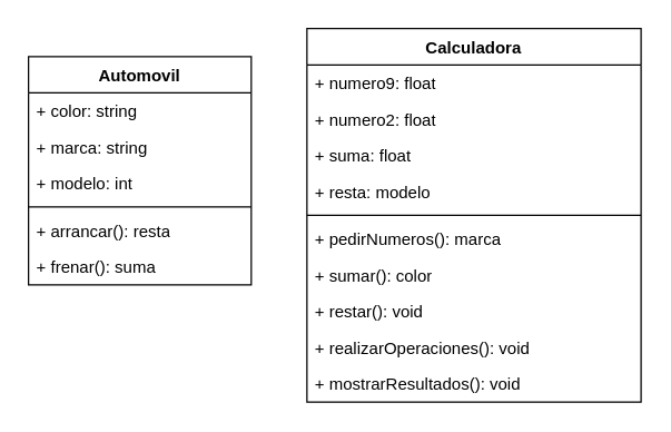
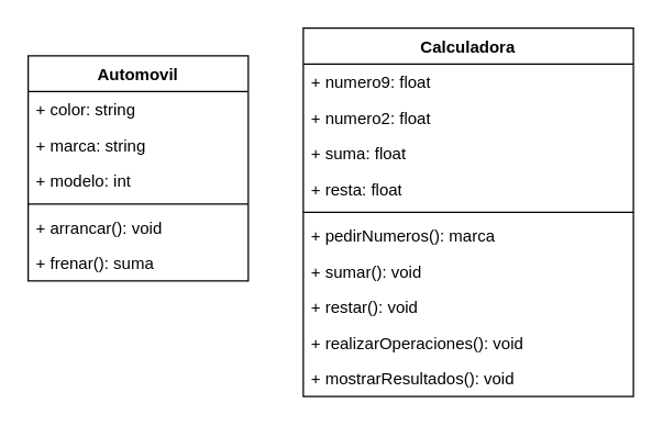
- <mxCell id="13" value="+ resta: modelo" style="text;strokeColor=none;fillColor=none;align=left;verticalAlign=top;spacingLeft=4;spacingRight=4;overflow=hidden;rotatable=0;points=[[0,0.5],[1,0.5]];portConstraint=eastwest;whiteSpace=wrap;html=1;" vertex="1" parent="9"><mxGeometry y="104" width="240" height="26" as="geometry" /></mxCell>
+ <mxCell id="13" value="+ resta: float" style="text;strokeColor=none;fillColor=none;align=left;verticalAlign=top;spacingLeft=4;spacingRight=4;overflow=hidden;rotatable=0;points=[[0,0.5],[1,0.5]];portConstraint=eastwest;whiteSpace=wrap;html=1;" vertex="1" parent="9"><mxGeometry y="104" width="240" height="26" as="geometry" /></mxCell>
- <mxCell id="7" value="+ arrancar(): resta" style="text;strokeColor=none;fillColor=none;align=left;verticalAlign=top;spacingLeft=4;spacingRight=4;overflow=hidden;rotatable=0;points=[[0,0.5],[1,0.5]];portConstraint=eastwest;whiteSpace=wrap;html=1;" vertex="1" parent="2"><mxGeometry y="112" width="160" height="26" as="geometry" /></mxCell>
+ <mxCell id="7" value="+ arrancar(): void" style="text;strokeColor=none;fillColor=none;align=left;verticalAlign=top;spacingLeft=4;spacingRight=4;overflow=hidden;rotatable=0;points=[[0,0.5],[1,0.5]];portConstraint=eastwest;whiteSpace=wrap;html=1;" vertex="1" parent="2"><mxGeometry y="112" width="160" height="26" as="geometry" /></mxCell>
- <mxCell id="16" value="+ sumar(): color" style="text;strokeColor=none;fillColor=none;align=left;verticalAlign=top;spacingLeft=4;spacingRight=4;overflow=hidden;rotatable=0;points=[[0,0.5],[1,0.5]];portConstraint=eastwest;whiteSpace=wrap;html=1;" vertex="1" parent="9"><mxGeometry y="164" width="240" height="26" as="geometry" /></mxCell>
+ <mxCell id="16" value="+ sumar(): void" style="text;strokeColor=none;fillColor=none;align=left;verticalAlign=top;spacingLeft=4;spacingRight=4;overflow=hidden;rotatable=0;points=[[0,0.5],[1,0.5]];portConstraint=eastwest;whiteSpace=wrap;html=1;" vertex="1" parent="9"><mxGeometry y="164" width="240" height="26" as="geometry" /></mxCell>
